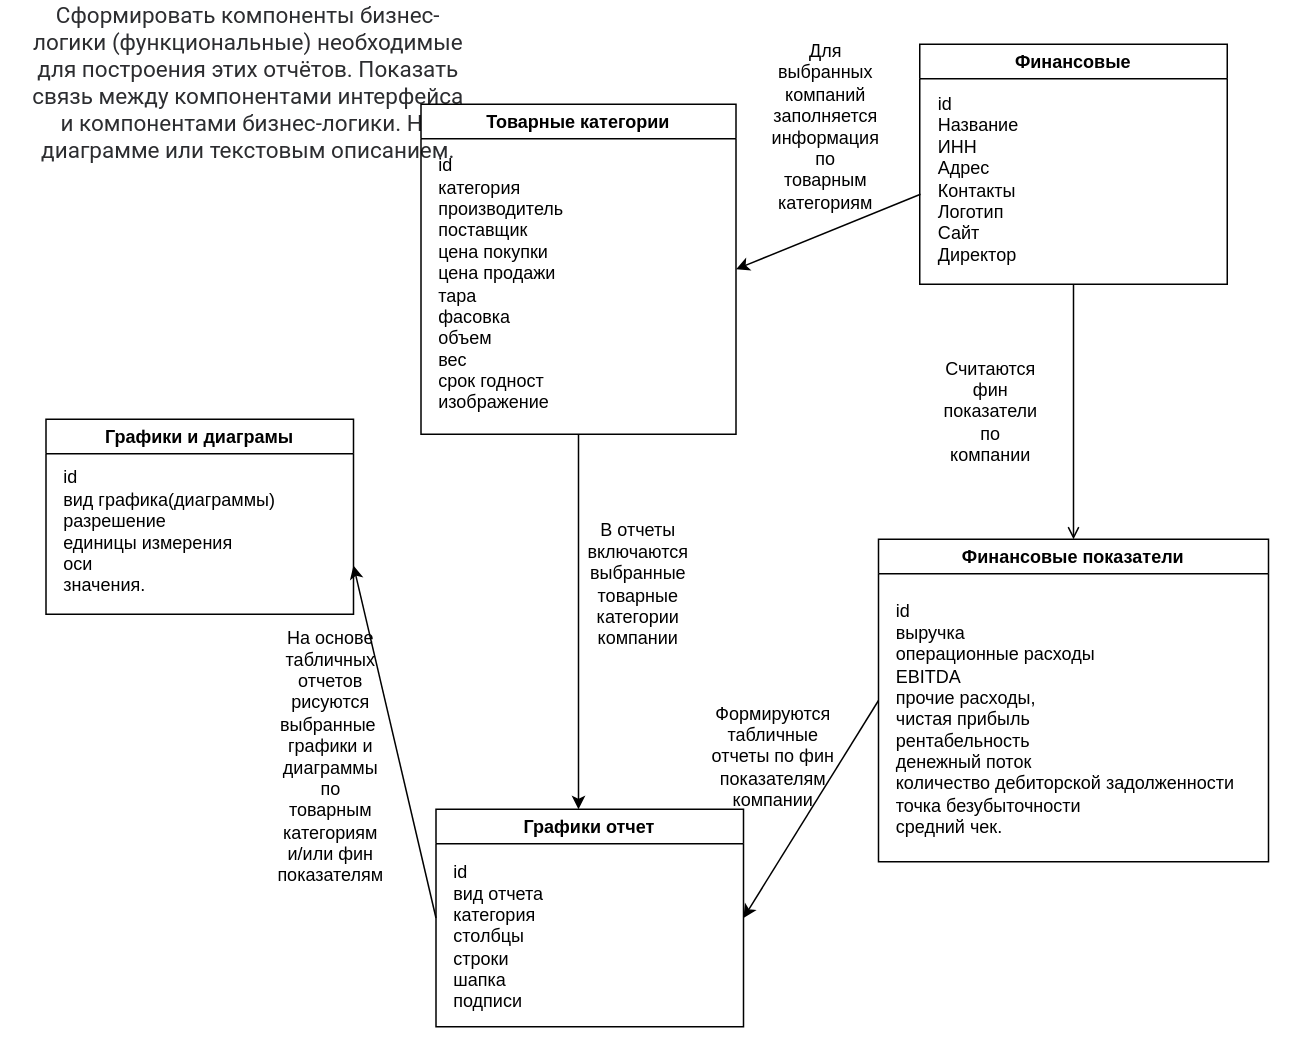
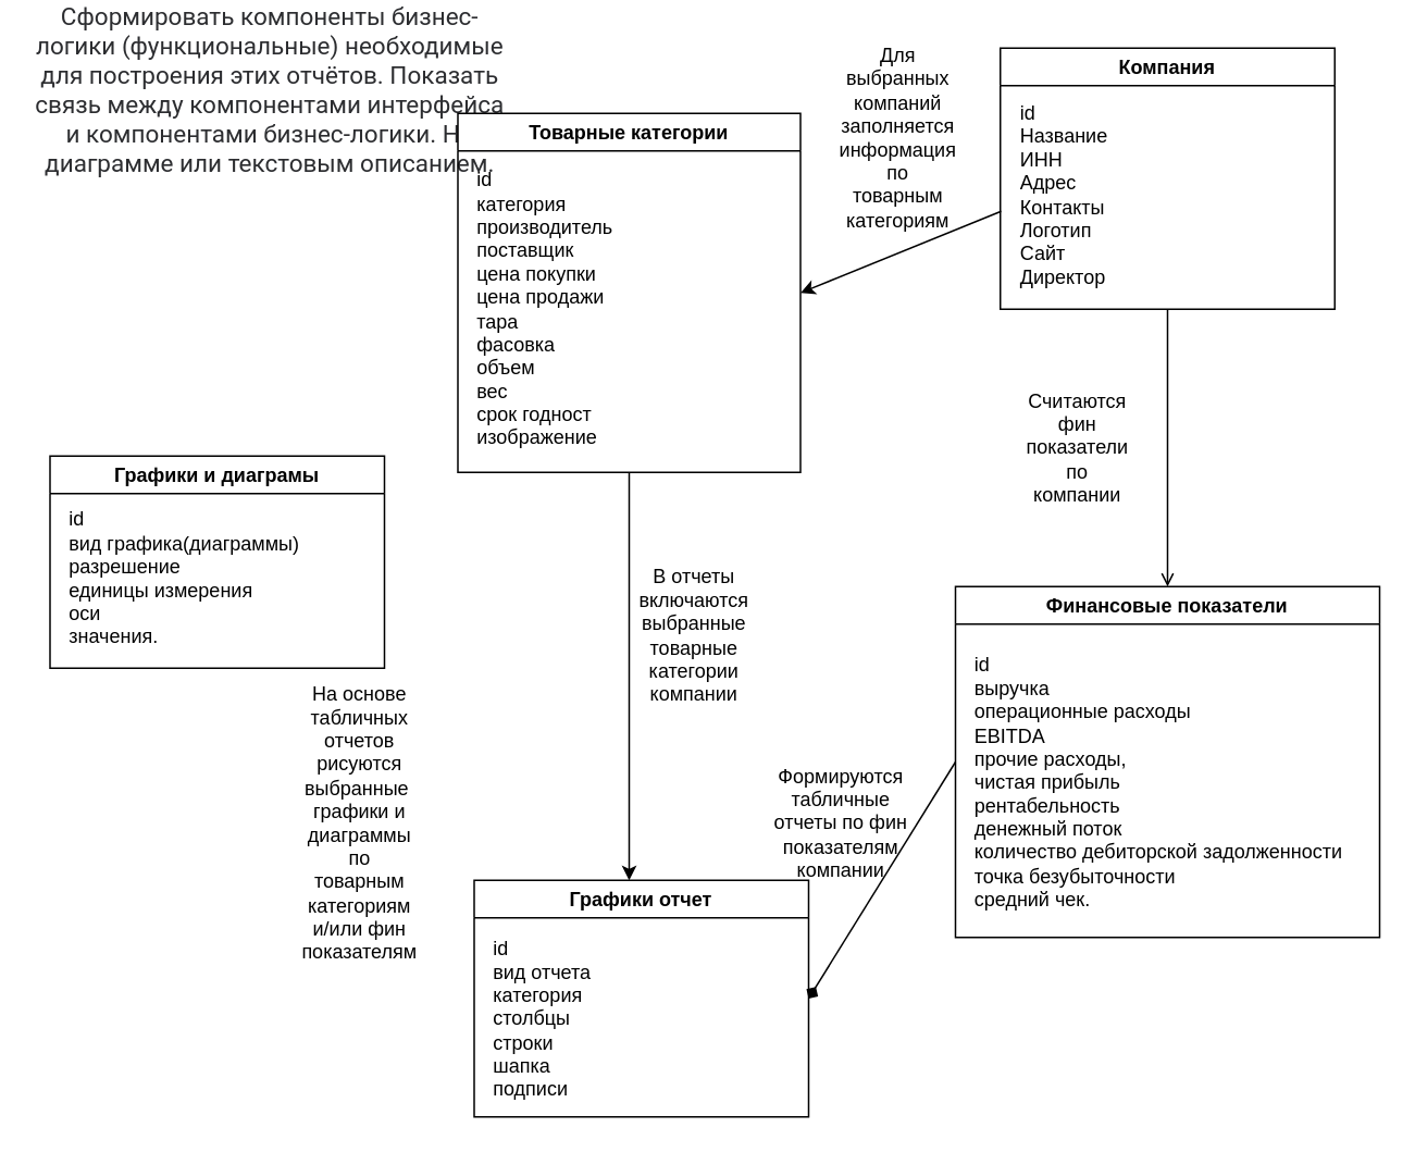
- <mxCell id="3" value="Финансовые" style="swimlane;" vertex="1" parent="1"><mxGeometry x="612.5" y="20" width="205" height="160" as="geometry" /></mxCell>
+ <mxCell id="3" value="Компания" style="swimlane;" vertex="1" parent="1"><mxGeometry x="612.5" y="20" width="205" height="160" as="geometry" /></mxCell>
- <mxCell id="14" value="" style="endArrow=classic;html=1;exitX=0;exitY=0.5;exitDx=0;exitDy=0;entryX=1;entryY=0.75;entryDx=0;entryDy=0;" edge="1" parent="1" source="7" target="9"><mxGeometry width="50" height="50" relative="1" as="geometry"><mxPoint x="520" y="520" as="sourcePoint" /><mxPoint x="240" y="440" as="targetPoint" /></mxGeometry></mxCell>
- <mxCell id="13" value="" style="endArrow=classic;html=1;exitX=0;exitY=0.5;exitDx=0;exitDy=0;entryX=1;entryY=0.5;entryDx=0;entryDy=0;" edge="1" parent="1" source="11" target="7"><mxGeometry width="50" height="50" relative="1" as="geometry"><mxPoint x="520" y="570" as="sourcePoint" /><mxPoint x="520" y="458" as="targetPoint" /></mxGeometry></mxCell>
+ <mxCell id="13" value="" style="endArrow=diamond;html=1;exitX=0;exitY=0.5;exitDx=0;exitDy=0;entryX=1;entryY=0.5;entryDx=0;entryDy=0;" edge="1" parent="1" source="11" target="7"><mxGeometry width="50" height="50" relative="1" as="geometry"><mxPoint x="520" y="570" as="sourcePoint" /><mxPoint x="520" y="458" as="targetPoint" /></mxGeometry></mxCell>
